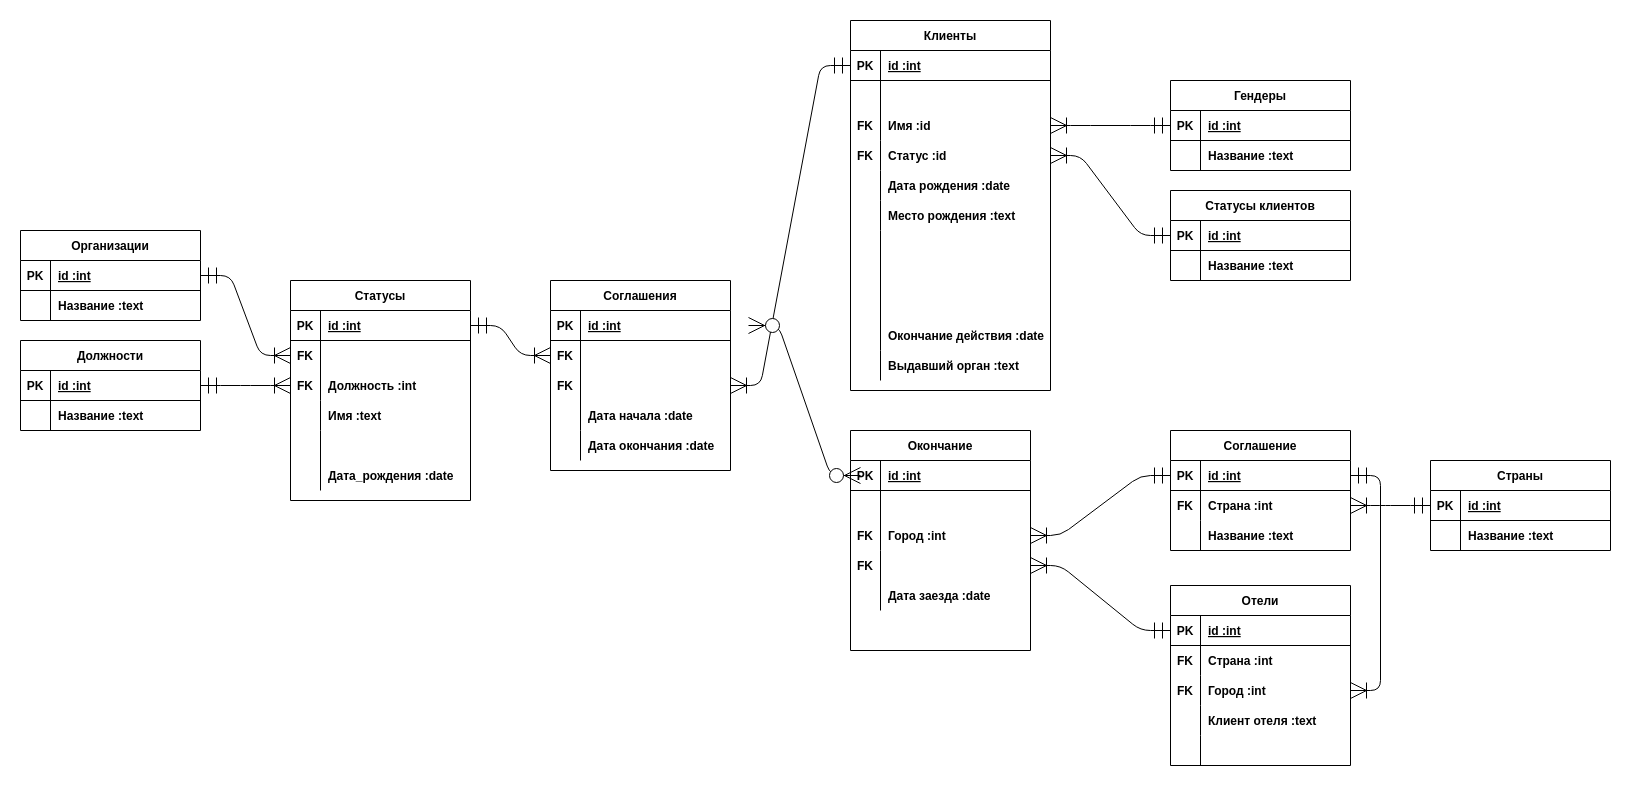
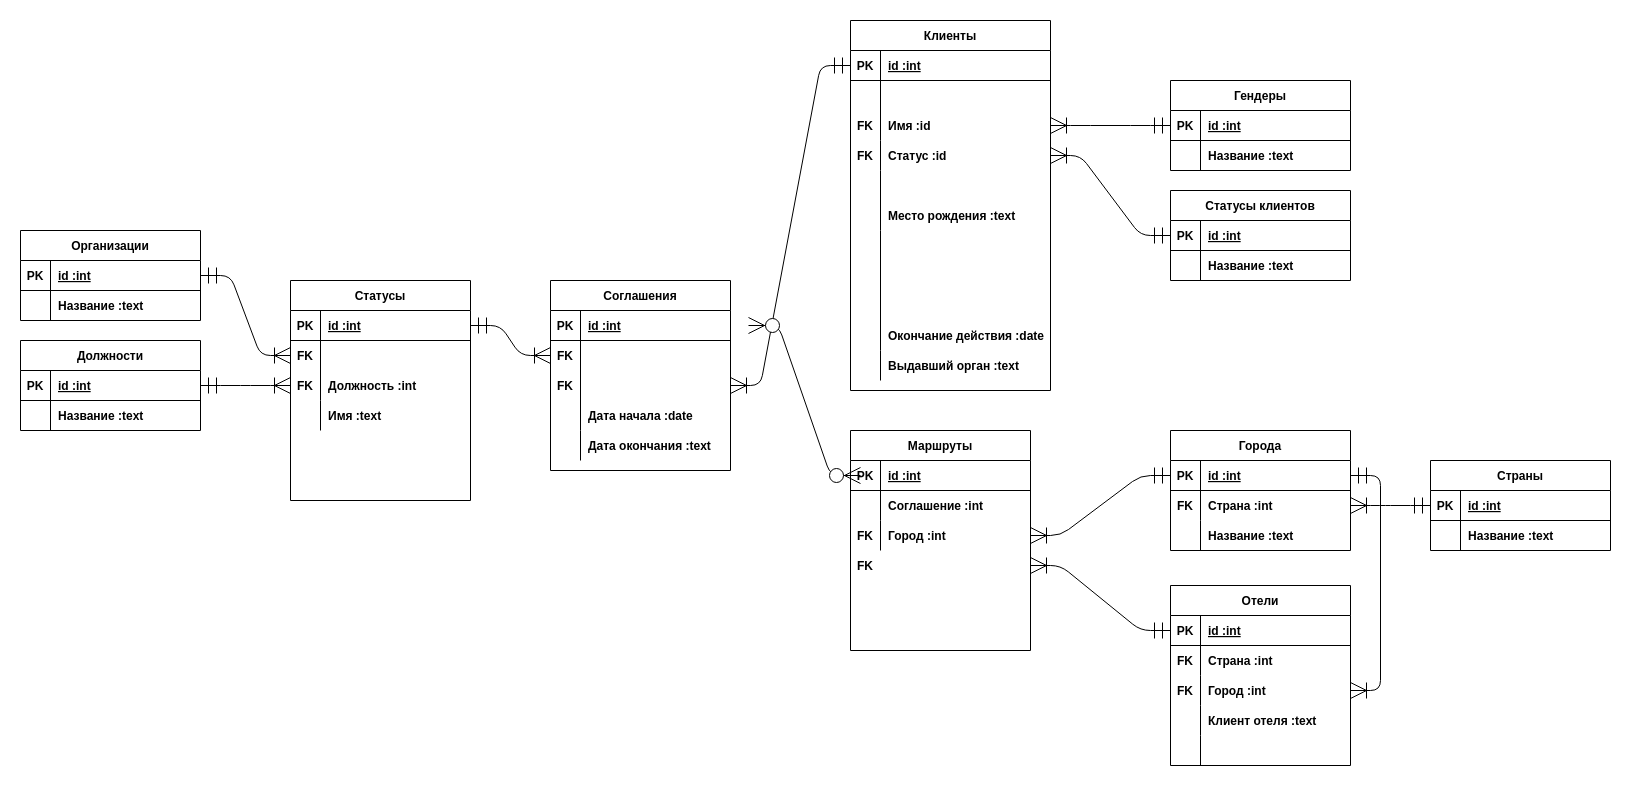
- <mxCell id="136" value="Дата рождения :date" style="shape=partialRectangle;connectable=0;fillColor=none;top=0;left=0;bottom=0;right=0;align=left;spacingLeft=6;overflow=hidden;fontStyle=1" vertex="1" parent="134"><mxGeometry x="30" width="170" height="30" as="geometry"><mxRectangle width="170" height="30" as="alternateBounds" /></mxGeometry></mxCell>
- <mxCell id="100" value="Дата окончания :date" style="shape=partialRectangle;connectable=0;fillColor=none;top=0;left=0;bottom=0;right=0;align=left;spacingLeft=6;overflow=hidden;fontStyle=1" vertex="1" parent="98"><mxGeometry x="30" width="150" height="30" as="geometry"><mxRectangle width="150" height="30" as="alternateBounds" /></mxGeometry></mxCell>
+ <mxCell id="100" value="Дата окончания :text" style="shape=partialRectangle;connectable=0;fillColor=none;top=0;left=0;bottom=0;right=0;align=left;spacingLeft=6;overflow=hidden;fontStyle=1" vertex="1" parent="98"><mxGeometry x="30" width="150" height="30" as="geometry"><mxRectangle width="150" height="30" as="alternateBounds" /></mxGeometry></mxCell>
- <mxCell id="105" value="Окончание" style="shape=table;startSize=30;container=1;collapsible=1;childLayout=tableLayout;fixedRows=1;rowLines=0;fontStyle=1;align=center;resizeLast=1;hachureGap=4;pointerEvents=0;" vertex="1" parent="1"><mxGeometry x="850" y="430" width="180" height="220" as="geometry" /></mxCell>
+ <mxCell id="105" value="Маршруты" style="shape=table;startSize=30;container=1;collapsible=1;childLayout=tableLayout;fixedRows=1;rowLines=0;fontStyle=1;align=center;resizeLast=1;hachureGap=4;pointerEvents=0;" vertex="1" parent="1"><mxGeometry x="850" y="430" width="180" height="220" as="geometry" /></mxCell>
- <mxCell id="70" value="Соглашение" style="shape=table;startSize=30;container=1;collapsible=1;childLayout=tableLayout;fixedRows=1;rowLines=0;fontStyle=1;align=center;resizeLast=1;hachureGap=4;pointerEvents=0;" parent="1" vertex="1"><mxGeometry x="1170" y="430" width="180" height="120" as="geometry" /></mxCell>
+ <mxCell id="70" value="Города" style="shape=table;startSize=30;container=1;collapsible=1;childLayout=tableLayout;fixedRows=1;rowLines=0;fontStyle=1;align=center;resizeLast=1;hachureGap=4;pointerEvents=0;" parent="1" vertex="1"><mxGeometry x="1170" y="430" width="180" height="120" as="geometry" /></mxCell>
- <mxCell id="18" value="Дата_рождения :date" style="shape=partialRectangle;connectable=0;fillColor=none;top=0;left=0;bottom=0;right=0;align=left;spacingLeft=6;overflow=hidden;fontStyle=1" parent="16" vertex="1"><mxGeometry x="30" width="150" height="30" as="geometry"><mxRectangle width="150" height="30" as="alternateBounds" /></mxGeometry></mxCell>
+ <mxCell id="111" value="Соглашение :int" style="shape=partialRectangle;connectable=0;fillColor=none;top=0;left=0;bottom=0;right=0;align=left;spacingLeft=6;overflow=hidden;fontStyle=1" vertex="1" parent="109"><mxGeometry x="30" width="150" height="30" as="geometry"><mxRectangle width="150" height="30" as="alternateBounds" /></mxGeometry></mxCell>
- <mxCell id="119" value="Дата заезда :date" style="shape=partialRectangle;connectable=0;fillColor=none;top=0;left=0;bottom=0;right=0;align=left;spacingLeft=6;overflow=hidden;fontStyle=1" vertex="1" parent="117"><mxGeometry x="30" width="150" height="30" as="geometry"><mxRectangle width="150" height="30" as="alternateBounds" /></mxGeometry></mxCell>
